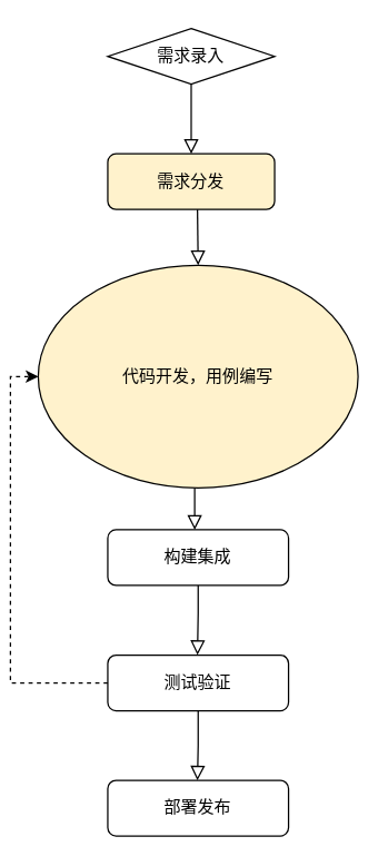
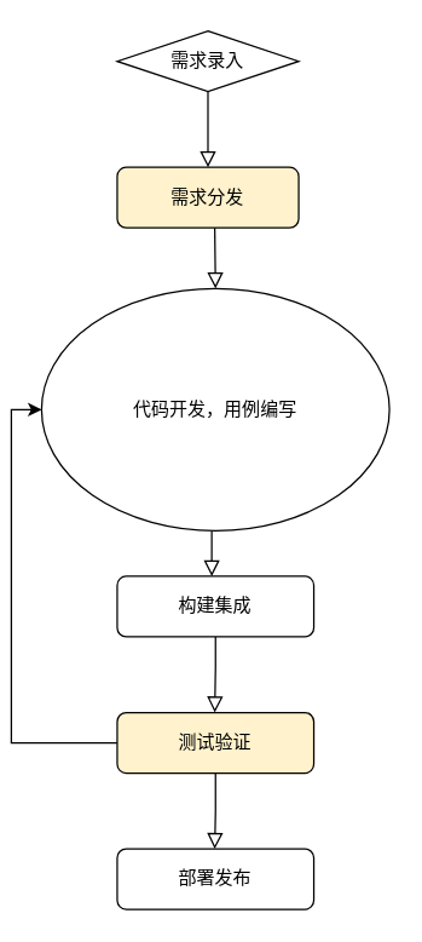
- <mxCell id="11" value="代码开发，用例编写" style="ellipse;whiteSpace=wrap;html=1;fillColor=#fff2cc;" vertex="1" parent="1"><mxGeometry x="20" y="190" width="230" height="160" as="geometry" /></mxCell>
+ <mxCell id="11" value="代码开发，用例编写" style="ellipse;whiteSpace=wrap;html=1;" vertex="1" parent="1"><mxGeometry x="20" y="190" width="230" height="160" as="geometry" /></mxCell>
- <mxCell id="6" style="edgeStyle=orthogonalEdgeStyle;rounded=0;orthogonalLoop=1;jettySize=auto;html=1;entryX=0;entryY=0.5;entryDx=0;entryDy=0;exitX=0;exitY=0.5;exitDx=0;exitDy=0;dashed=1;" edge="1" parent="1" source="7" target="11"><mxGeometry relative="1" as="geometry" /></mxCell>
+ <mxCell id="6" style="edgeStyle=orthogonalEdgeStyle;rounded=0;orthogonalLoop=1;jettySize=auto;html=1;entryX=0;entryY=0.5;entryDx=0;entryDy=0;exitX=0;exitY=0.5;exitDx=0;exitDy=0;" edge="1" parent="1" source="7" target="11"><mxGeometry relative="1" as="geometry" /></mxCell>
- <mxCell id="7" value="测试验证" style="rounded=1;whiteSpace=wrap;html=1;" vertex="1" parent="1"><mxGeometry x="70" y="470" width="130" height="40" as="geometry" /></mxCell>
+ <mxCell id="7" value="测试验证" style="rounded=1;whiteSpace=wrap;html=1;fillColor=#fff2cc;" vertex="1" parent="1"><mxGeometry x="70" y="470" width="130" height="40" as="geometry" /></mxCell>
